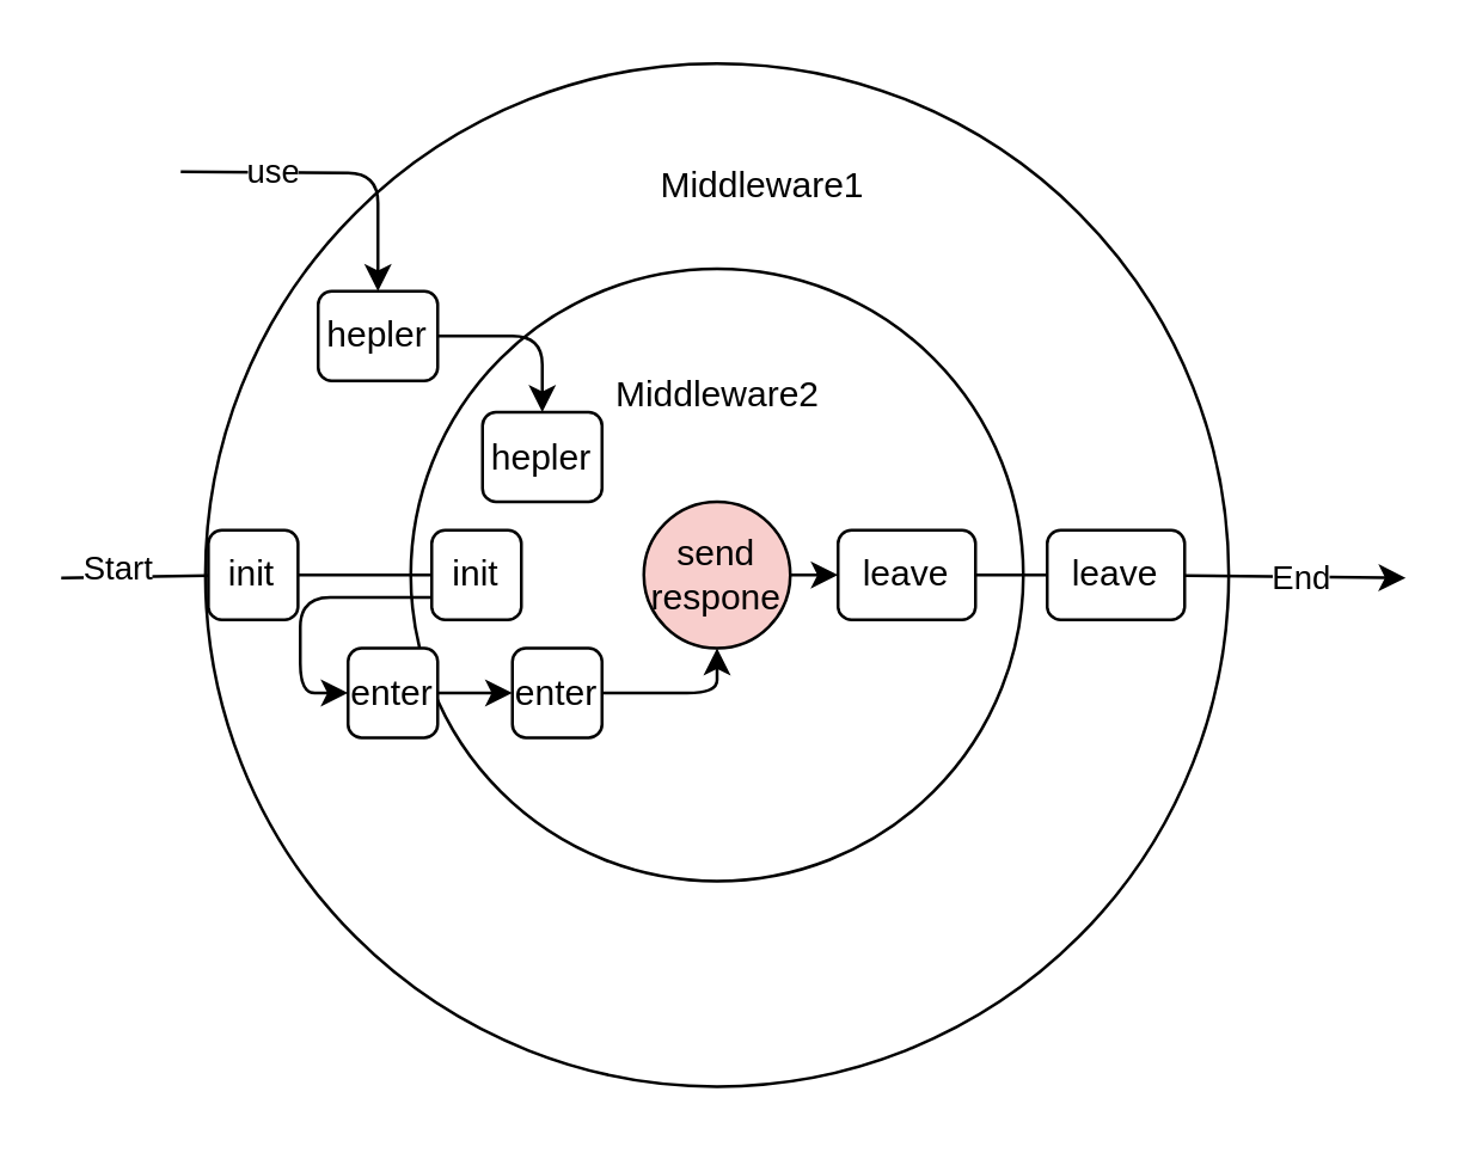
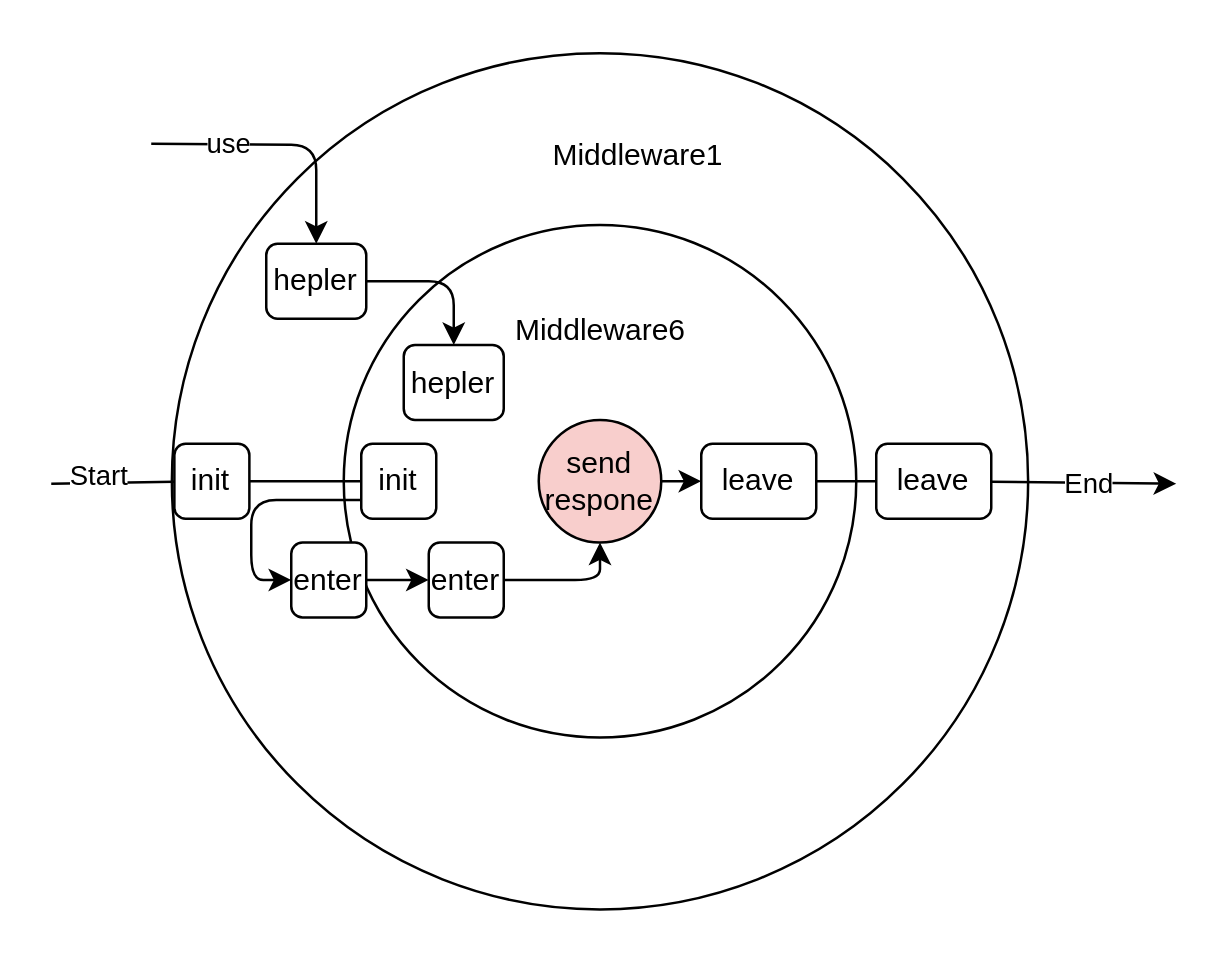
- <mxCell id="4" value="Middleware2" style="text;html=1;strokeColor=none;fillColor=none;align=center;verticalAlign=middle;whiteSpace=wrap;rounded=0;" vertex="1" parent="1"><mxGeometry x="197" y="117" width="86" height="30" as="geometry" /></mxCell>
+ <mxCell id="4" value="Middleware6" style="text;html=1;strokeColor=none;fillColor=none;align=center;verticalAlign=middle;whiteSpace=wrap;rounded=0;" vertex="1" parent="1"><mxGeometry x="197" y="117" width="86" height="30" as="geometry" /></mxCell>
